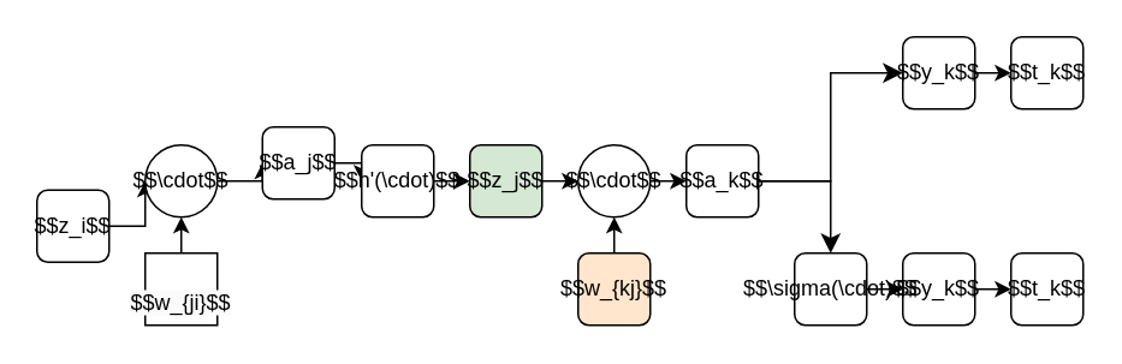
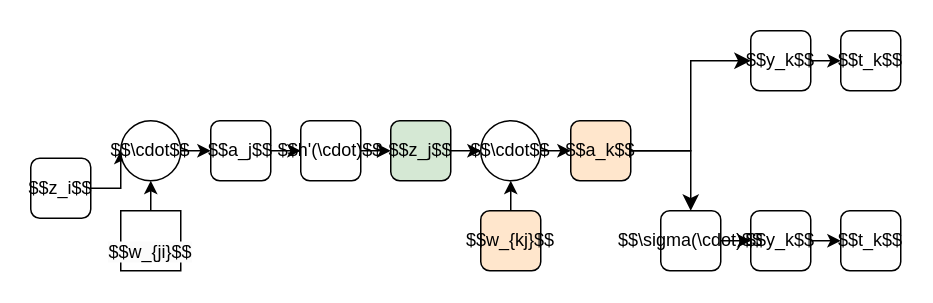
- <mxCell id="9" value="$$a_j$$" style="rounded=1;whiteSpace=wrap;html=1;" vertex="1" parent="1"><mxGeometry x="145" y="70" width="40" height="40" as="geometry" /></mxCell>
+ <mxCell id="9" value="$$a_j$$" style="rounded=1;whiteSpace=wrap;html=1;" vertex="1" parent="1"><mxGeometry x="140" y="80" width="40" height="40" as="geometry" /></mxCell>
- <mxCell id="14" value="$$a_k$$" style="rounded=1;whiteSpace=wrap;html=1;" vertex="1" parent="1"><mxGeometry x="380" y="80" width="40" height="40" as="geometry" /></mxCell>
+ <mxCell id="14" value="$$a_k$$" style="rounded=1;whiteSpace=wrap;html=1;fillColor=#ffe6cc;" vertex="1" parent="1"><mxGeometry x="380" y="80" width="40" height="40" as="geometry" /></mxCell>
